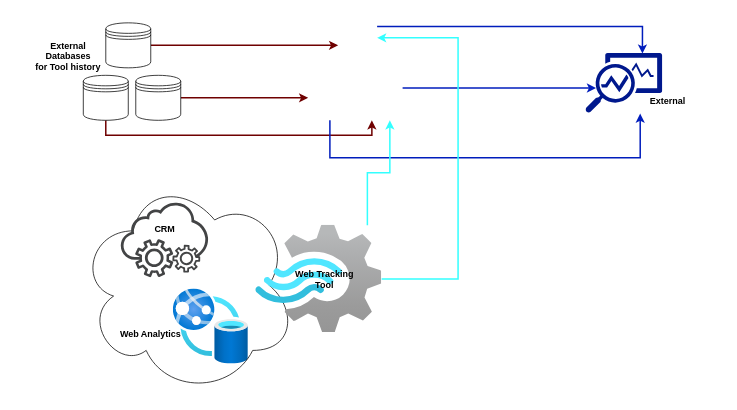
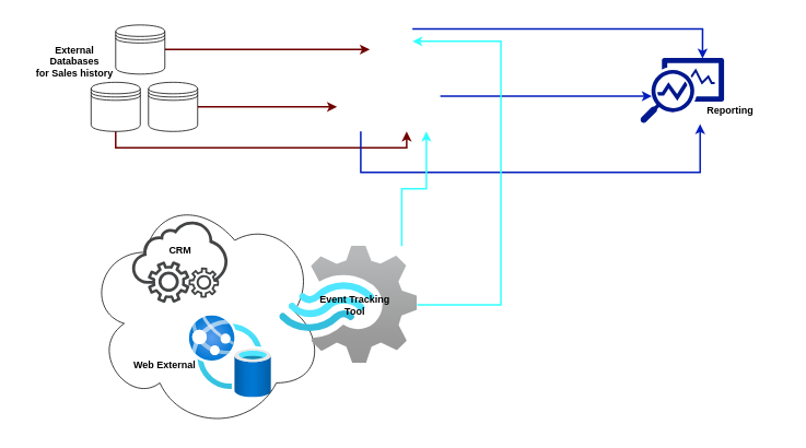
- <mxCell id="21" value="&lt;b&gt;External&lt;br&gt;Databases&lt;br&gt;for Tool history&lt;/b&gt;" style="text;html=1;strokeColor=none;fillColor=none;align=center;verticalAlign=middle;whiteSpace=wrap;rounded=0;" vertex="1" parent="1"><mxGeometry x="20" y="60" width="140" height="30" as="geometry" /></mxCell>
+ <mxCell id="21" value="&lt;b&gt;External&lt;br&gt;Databases&lt;br&gt;for Sales history&lt;/b&gt;" style="text;html=1;strokeColor=none;fillColor=none;align=center;verticalAlign=middle;whiteSpace=wrap;rounded=0;" vertex="1" parent="1"><mxGeometry x="20" y="60" width="140" height="30" as="geometry" /></mxCell>
- <mxCell id="25" value="&lt;b&gt;External&lt;/b&gt;" style="text;html=1;strokeColor=none;fillColor=none;align=center;verticalAlign=middle;whiteSpace=wrap;rounded=0;" vertex="1" parent="1"><mxGeometry x="820" y="119.75" width="140" height="30" as="geometry" /></mxCell>
+ <mxCell id="25" value="&lt;b&gt;Reporting&lt;/b&gt;" style="text;html=1;strokeColor=none;fillColor=none;align=center;verticalAlign=middle;whiteSpace=wrap;rounded=0;" vertex="1" parent="1"><mxGeometry x="820" y="119.75" width="140" height="30" as="geometry" /></mxCell>
- <mxCell id="24" value="&lt;b&gt;Web Tracking&lt;br&gt;Tool&lt;br&gt;&lt;/b&gt;" style="text;html=1;strokeColor=none;fillColor=none;align=center;verticalAlign=middle;whiteSpace=wrap;rounded=0;" vertex="1" parent="1"><mxGeometry x="362" y="356.65" width="140" height="30" as="geometry" /></mxCell>
+ <mxCell id="24" value="&lt;b&gt;Event Tracking&lt;br&gt;Tool&lt;br&gt;&lt;/b&gt;" style="text;html=1;strokeColor=none;fillColor=none;align=center;verticalAlign=middle;whiteSpace=wrap;rounded=0;" vertex="1" parent="1"><mxGeometry x="362" y="356.65" width="140" height="30" as="geometry" /></mxCell>
- <mxCell id="23" value="&lt;b&gt;Web Analytics&lt;/b&gt;" style="text;html=1;strokeColor=none;fillColor=none;align=center;verticalAlign=middle;whiteSpace=wrap;rounded=0;" vertex="1" parent="1"><mxGeometry x="130" y="430" width="140" height="30" as="geometry" /></mxCell>
+ <mxCell id="23" value="&lt;b&gt;Web External&lt;/b&gt;" style="text;html=1;strokeColor=none;fillColor=none;align=center;verticalAlign=middle;whiteSpace=wrap;rounded=0;" vertex="1" parent="1"><mxGeometry x="130" y="430" width="140" height="30" as="geometry" /></mxCell>
